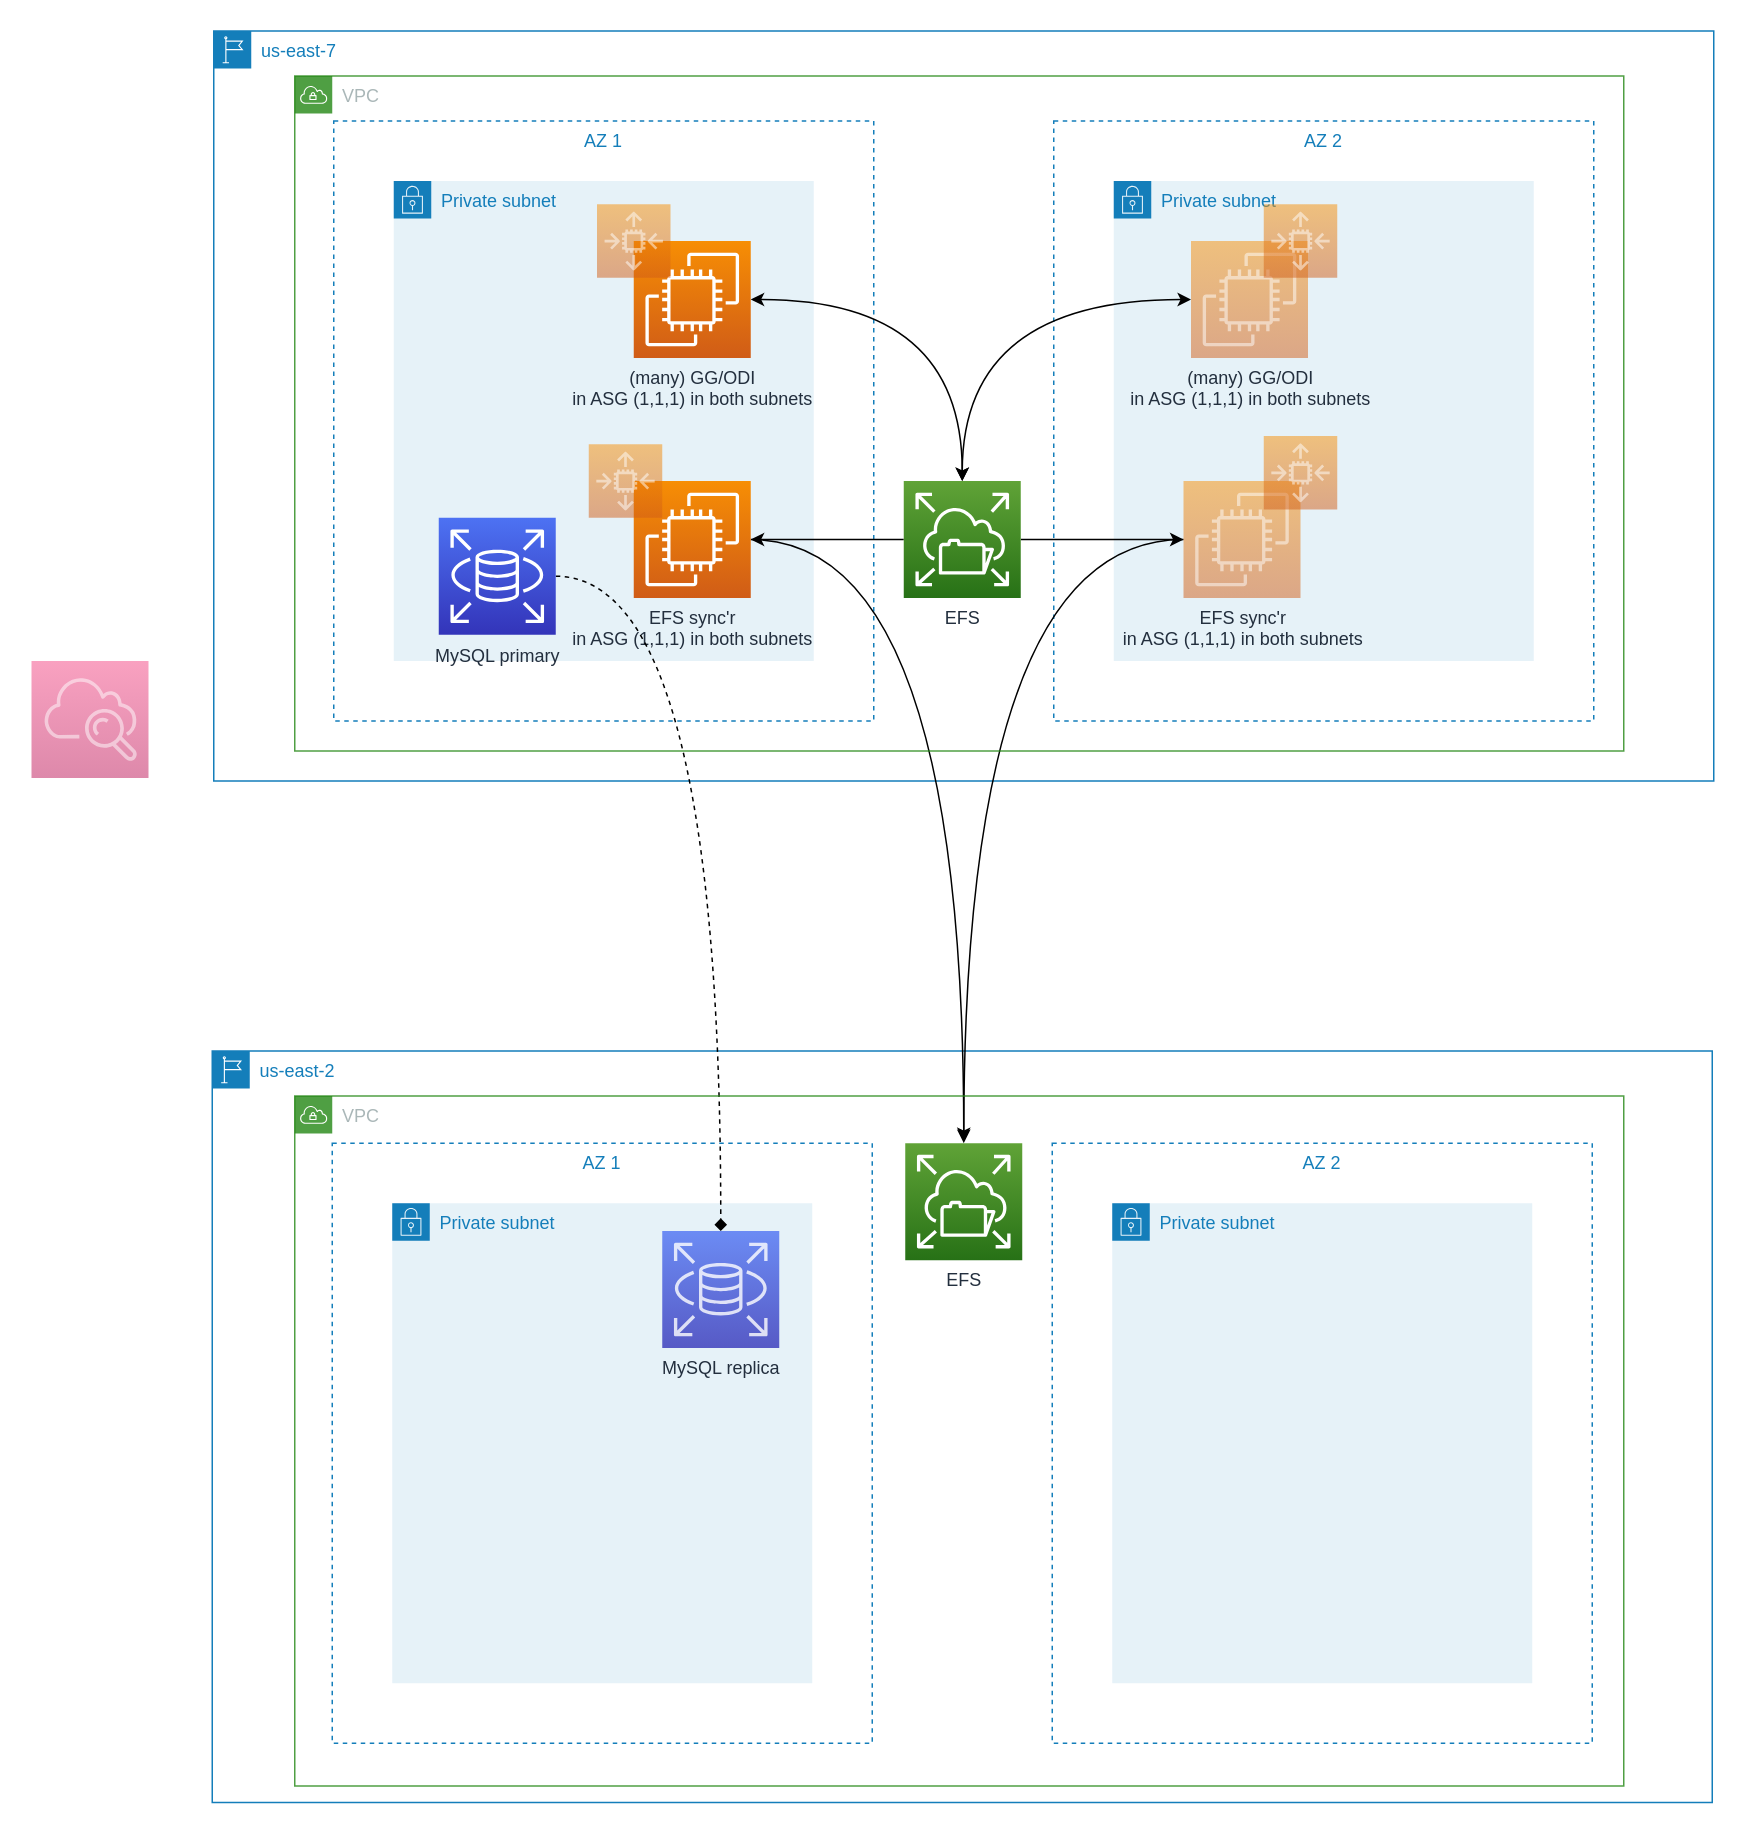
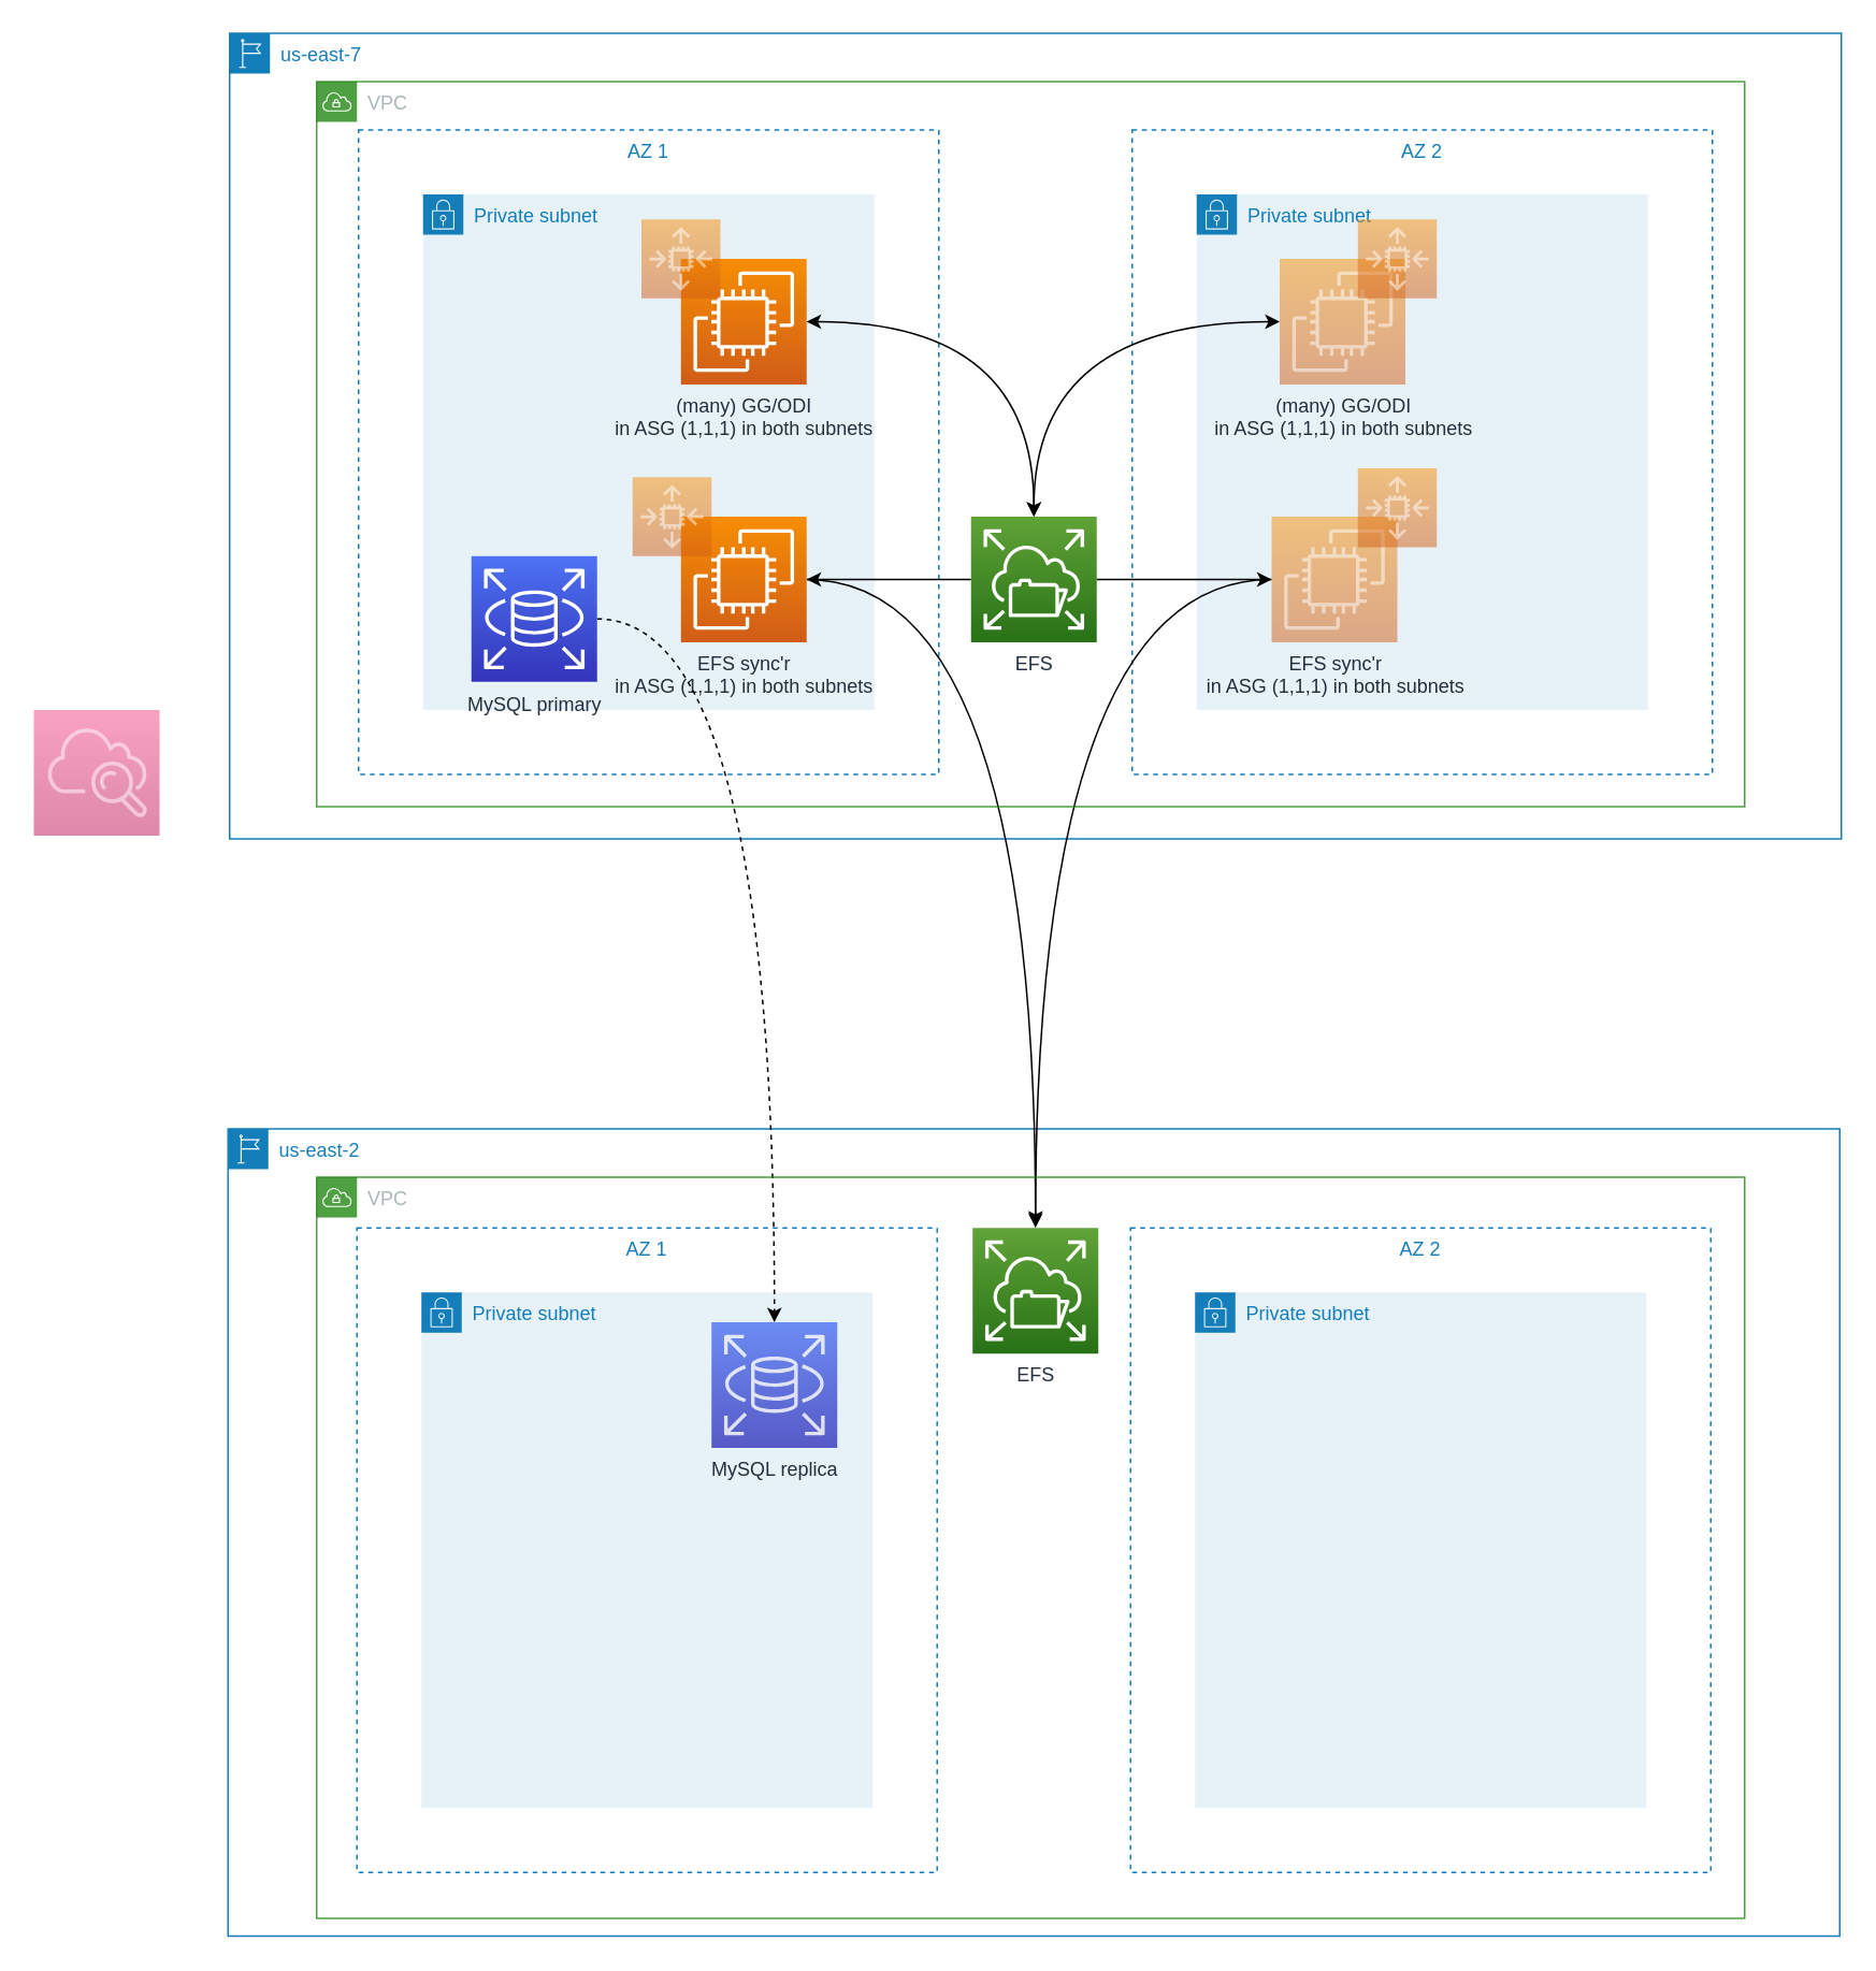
- <mxCell id="29" style="edgeStyle=orthogonalEdgeStyle;rounded=0;orthogonalLoop=1;jettySize=auto;html=1;startArrow=none;startFill=0;curved=1;dashed=1;endArrow=diamond;" edge="1" parent="1" source="30" target="31"><mxGeometry relative="1" as="geometry" /></mxCell>
+ <mxCell id="29" style="edgeStyle=orthogonalEdgeStyle;rounded=0;orthogonalLoop=1;jettySize=auto;html=1;startArrow=none;startFill=0;curved=1;dashed=1;" edge="1" parent="1" source="30" target="31"><mxGeometry relative="1" as="geometry" /></mxCell>
